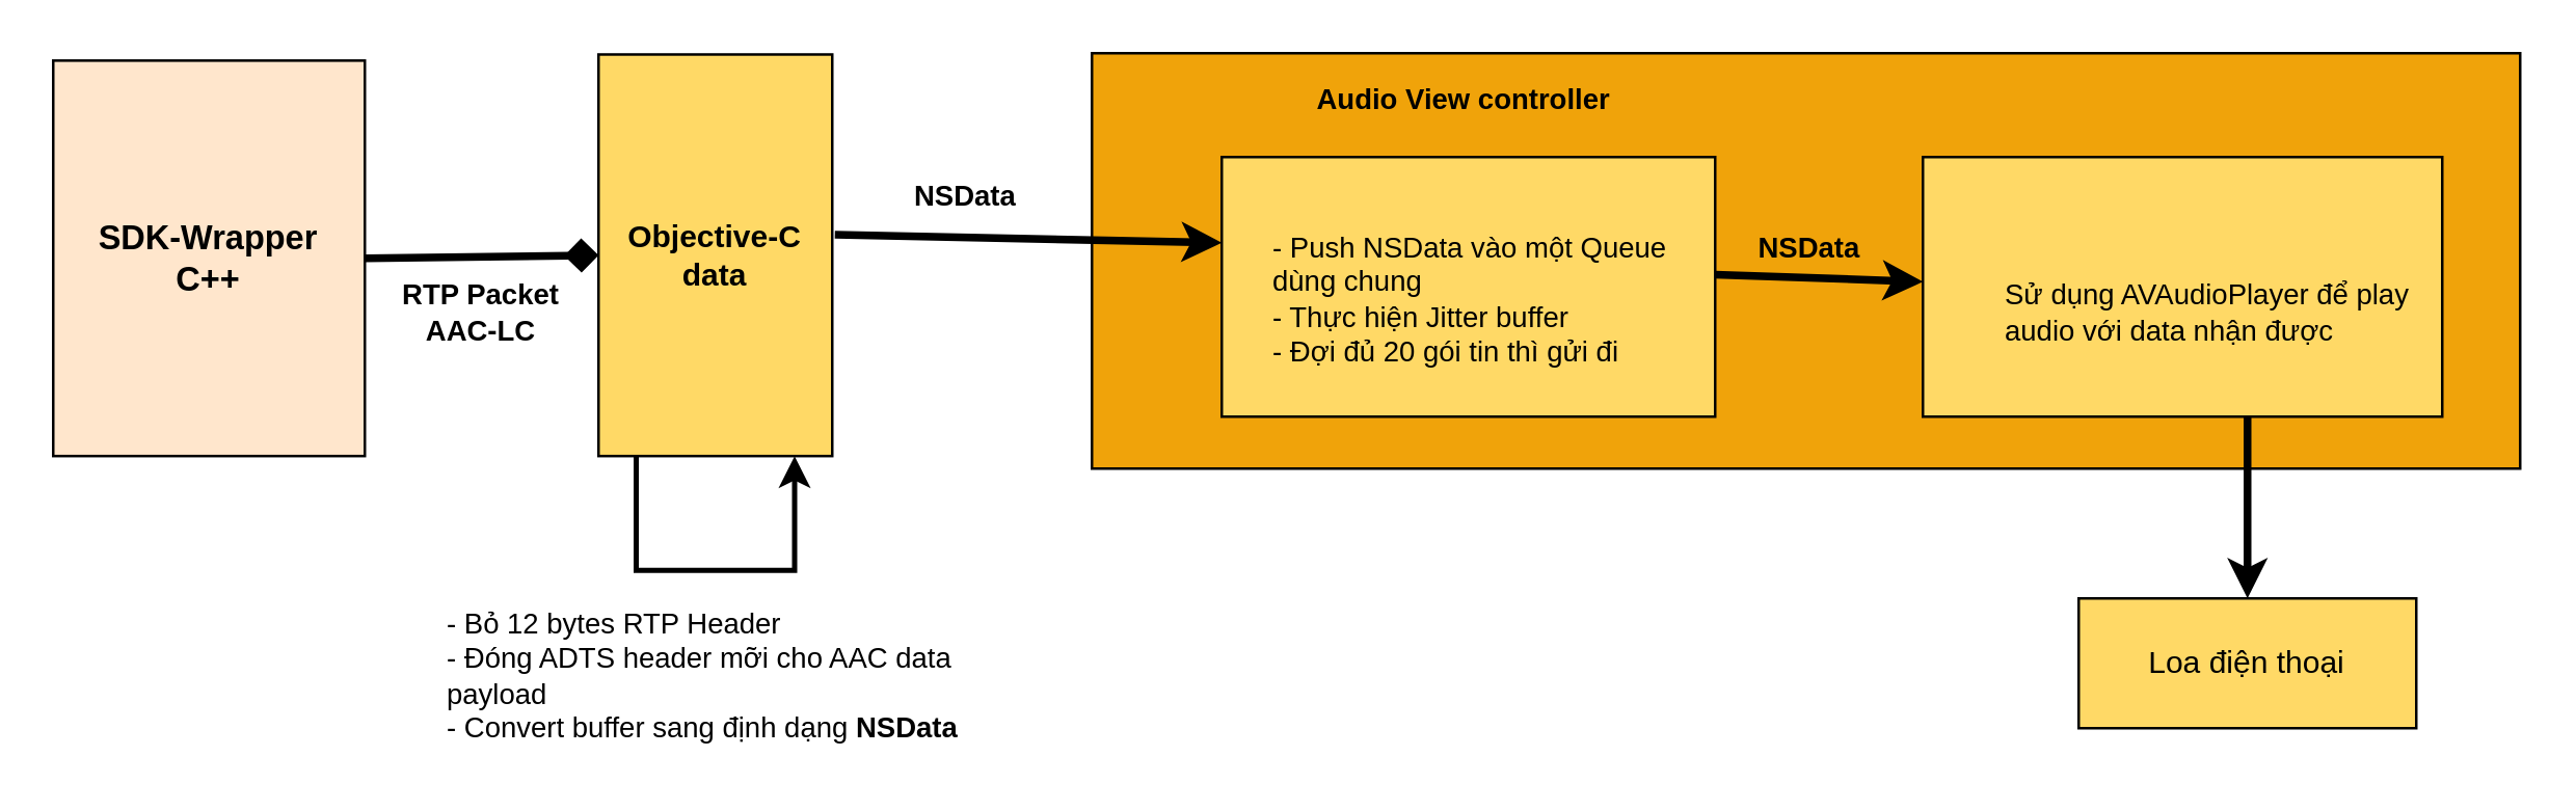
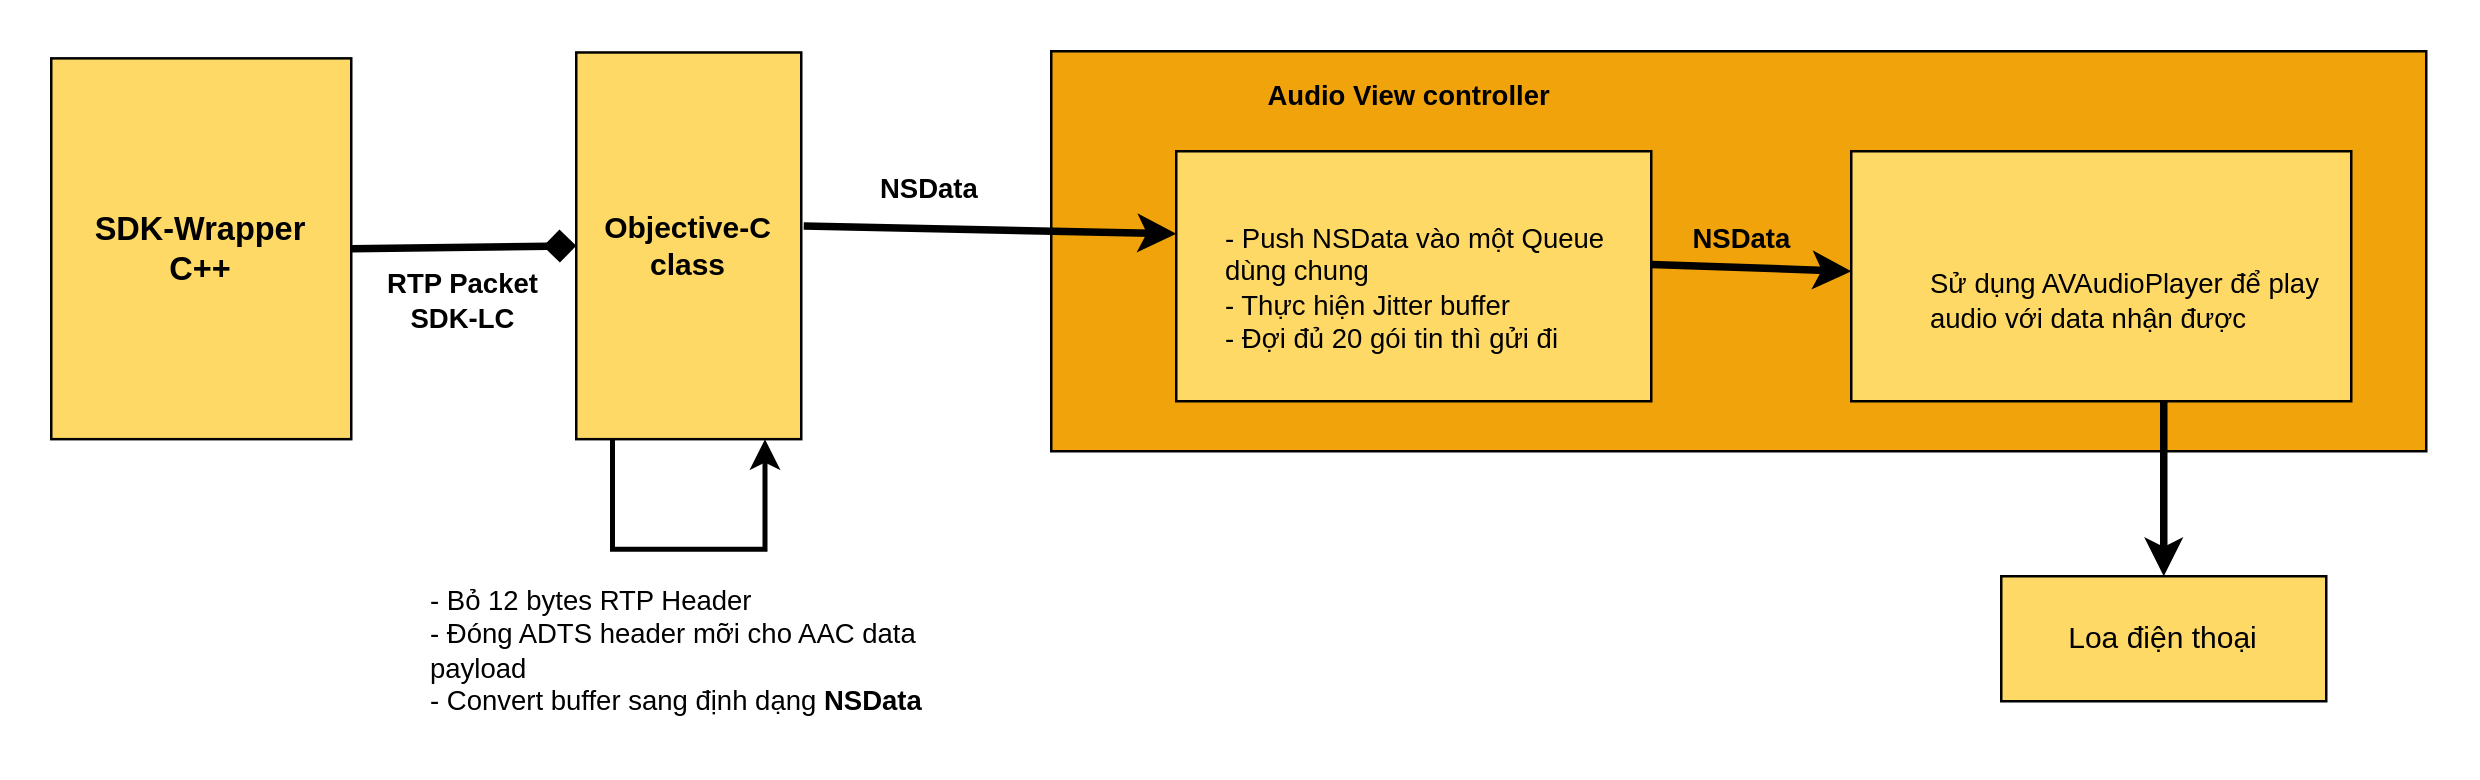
- <mxCell id="3" value="&lt;div&gt;Objective-C&lt;/div&gt;&lt;div&gt;data&lt;br&gt;&lt;/div&gt;" style="rounded=0;whiteSpace=wrap;html=1;fontStyle=1;fillColor=#FFD966;strokeColor=default;gradientColor=none;" parent="1" vertex="1"><mxGeometry x="230" y="20.49" width="90" height="154.68" as="geometry" /></mxCell>
+ <mxCell id="3" value="&lt;div&gt;Objective-C&lt;/div&gt;&lt;div&gt;class&lt;br&gt;&lt;/div&gt;" style="rounded=0;whiteSpace=wrap;html=1;fontStyle=1;fillColor=#FFD966;strokeColor=default;gradientColor=none;" parent="1" vertex="1"><mxGeometry x="230" y="20.49" width="90" height="154.68" as="geometry" /></mxCell>
- <mxCell id="2" value="&lt;div&gt;&lt;b&gt;&lt;font style=&quot;font-size: 13px&quot;&gt;SDK-Wrapper&lt;/font&gt;&lt;/b&gt;&lt;/div&gt;&lt;div&gt;&lt;b&gt;&lt;font style=&quot;font-size: 13px&quot;&gt;C++&lt;br&gt;&lt;/font&gt;&lt;/b&gt;&lt;/div&gt;" style="rounded=0;whiteSpace=wrap;html=1;fillColor=#ffe6cc;" parent="1" vertex="1"><mxGeometry x="20" y="22.84" width="120" height="152.33" as="geometry" /></mxCell>
+ <mxCell id="2" value="&lt;div&gt;&lt;b&gt;&lt;font style=&quot;font-size: 13px&quot;&gt;SDK-Wrapper&lt;/font&gt;&lt;/b&gt;&lt;/div&gt;&lt;div&gt;&lt;b&gt;&lt;font style=&quot;font-size: 13px&quot;&gt;C++&lt;br&gt;&lt;/font&gt;&lt;/b&gt;&lt;/div&gt;" style="rounded=0;whiteSpace=wrap;html=1;fillColor=#FFD966;" parent="1" vertex="1"><mxGeometry x="20" y="22.84" width="120" height="152.33" as="geometry" /></mxCell>
- <mxCell id="5" value="&lt;div style=&quot;font-size: 11px;&quot;&gt;RTP Packet&lt;/div&gt;&lt;div style=&quot;font-size: 11px;&quot;&gt;AAC-LC&lt;br style=&quot;font-size: 11px;&quot;&gt;&lt;/div&gt;" style="text;html=1;strokeColor=none;fillColor=none;align=center;verticalAlign=middle;whiteSpace=wrap;rounded=0;fontSize=11;fontStyle=1" parent="1" vertex="1"><mxGeometry x="80" y="110.33" width="210" height="20" as="geometry" /></mxCell>
+ <mxCell id="5" value="&lt;div style=&quot;font-size: 11px;&quot;&gt;RTP Packet&lt;/div&gt;&lt;div style=&quot;font-size: 11px;&quot;&gt;SDK-LC&lt;br style=&quot;font-size: 11px;&quot;&gt;&lt;/div&gt;" style="text;html=1;strokeColor=none;fillColor=none;align=center;verticalAlign=middle;whiteSpace=wrap;rounded=0;fontSize=11;fontStyle=1" parent="1" vertex="1"><mxGeometry x="80" y="110.33" width="210" height="20" as="geometry" /></mxCell>
